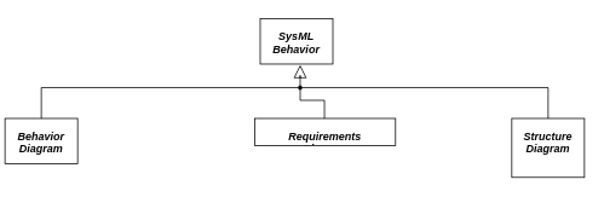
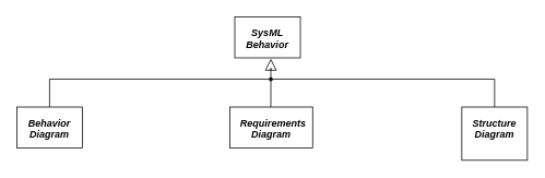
- <mxCell id="4" value="&lt;p style=&quot;margin: 13px&quot;&gt;&lt;b&gt;&lt;i&gt;Requirements Diagram&lt;/i&gt;&lt;/b&gt;&lt;/p&gt;" style="shape=rect;html=1;overflow=fill;whiteSpace=wrap;align=center;" parent="1" vertex="1"><mxGeometry x="280" y="130" width="155" height="30" as="geometry" /></mxCell>
+ <mxCell id="4" value="&lt;p style=&quot;margin: 13px&quot;&gt;&lt;b&gt;&lt;i&gt;Requirements Diagram&lt;/i&gt;&lt;/b&gt;&lt;/p&gt;" style="shape=rect;html=1;overflow=fill;whiteSpace=wrap;align=center;" parent="1" vertex="1"><mxGeometry x="280" y="130" width="101" height="50" as="geometry" /></mxCell>
- <mxCell id="3" value="&lt;p style=&quot;margin: 13px&quot;&gt;&lt;b&gt;&lt;i&gt;Behavior Diagram&lt;/i&gt;&lt;/b&gt;&lt;/p&gt;" style="shape=rect;html=1;overflow=fill;whiteSpace=wrap;align=center;" parent="1" vertex="1"><mxGeometry x="5" y="130" width="80" height="50" as="geometry" /></mxCell>
+ <mxCell id="3" value="&lt;p style=&quot;margin: 13px&quot;&gt;&lt;b&gt;&lt;i&gt;Behavior Diagram&lt;/i&gt;&lt;/b&gt;&lt;/p&gt;" style="shape=rect;html=1;overflow=fill;whiteSpace=wrap;align=center;" parent="1" vertex="1"><mxGeometry x="20" y="130" width="80" height="50" as="geometry" /></mxCell>
